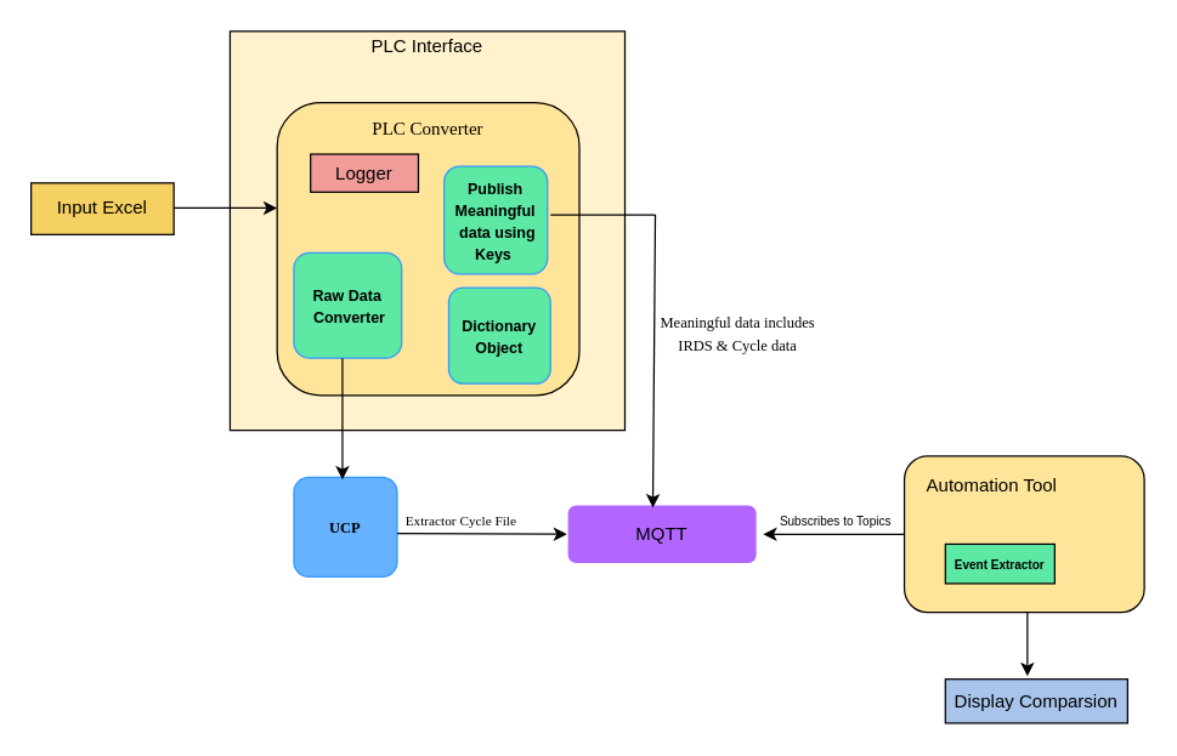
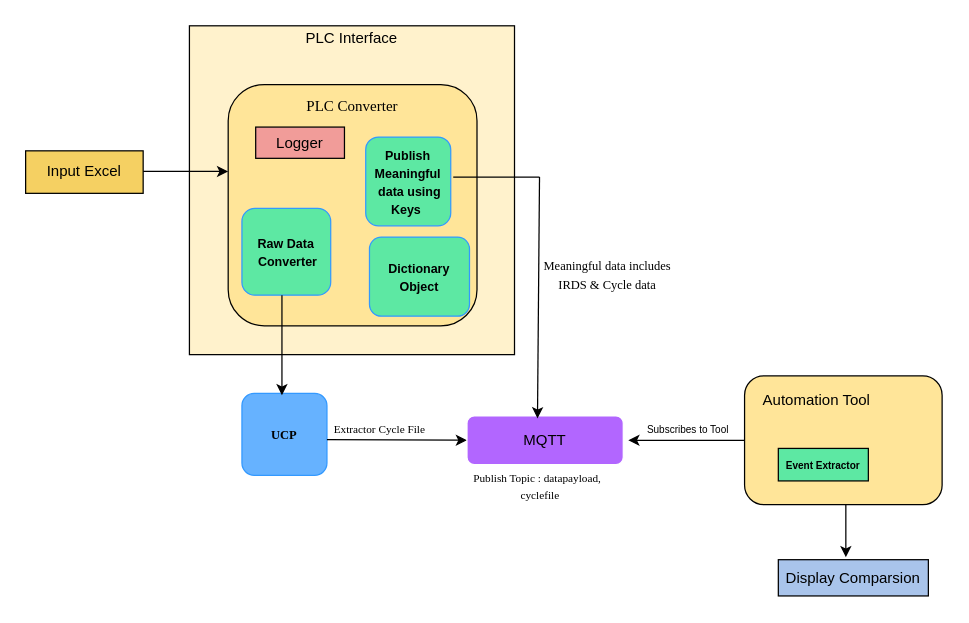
- <mxCell id="10" value="&lt;span style=&quot;font-size: 10px&quot;&gt;&lt;b&gt;Dictionary Object&lt;/b&gt;&lt;/span&gt;" style="rounded=1;whiteSpace=wrap;html=1;fillColor=#5DE8A3;strokeColor=#3399FF;" parent="1" vertex="1"><mxGeometry x="295" y="189" width="67" height="63.25" as="geometry" /></mxCell>
+ <mxCell id="10" value="&lt;span style=&quot;font-size: 10px&quot;&gt;&lt;b&gt;Dictionary Object&lt;/b&gt;&lt;/span&gt;" style="rounded=1;whiteSpace=wrap;html=1;fillColor=#5DE8A3;strokeColor=#3399FF;" parent="1" vertex="1"><mxGeometry x="295" y="189" width="80" height="63.25" as="geometry" /></mxCell>
- <mxCell id="18" value="&lt;font style=&quot;font-size: 8px&quot;&gt;Subscribes to Topics&lt;/font&gt;" style="text;html=1;strokeColor=none;fillColor=none;align=center;verticalAlign=middle;whiteSpace=wrap;rounded=0;" parent="1" vertex="1"><mxGeometry x="505" y="329.5" width="90" height="24" as="geometry" /></mxCell>
+ <mxCell id="18" value="&lt;font style=&quot;font-size: 8px&quot;&gt;Subscribes to Tool&lt;/font&gt;" style="text;html=1;strokeColor=none;fillColor=none;align=center;verticalAlign=middle;whiteSpace=wrap;rounded=0;" parent="1" vertex="1"><mxGeometry x="505" y="329.5" width="90" height="24" as="geometry" /></mxCell>
+ <mxCell id="6" value="&lt;font style=&quot;font-size: 9px&quot; face=&quot;Times New Roman&quot;&gt;Publish Topic : datapayload,&lt;br&gt;&amp;nbsp; cyclefile&lt;br&gt;&lt;br&gt;&lt;/font&gt;" style="text;html=1;align=center;verticalAlign=middle;resizable=0;points=[];autosize=1;" parent="1" vertex="1"><mxGeometry x="373" y="371" width="112" height="48" as="geometry" /></mxCell>
